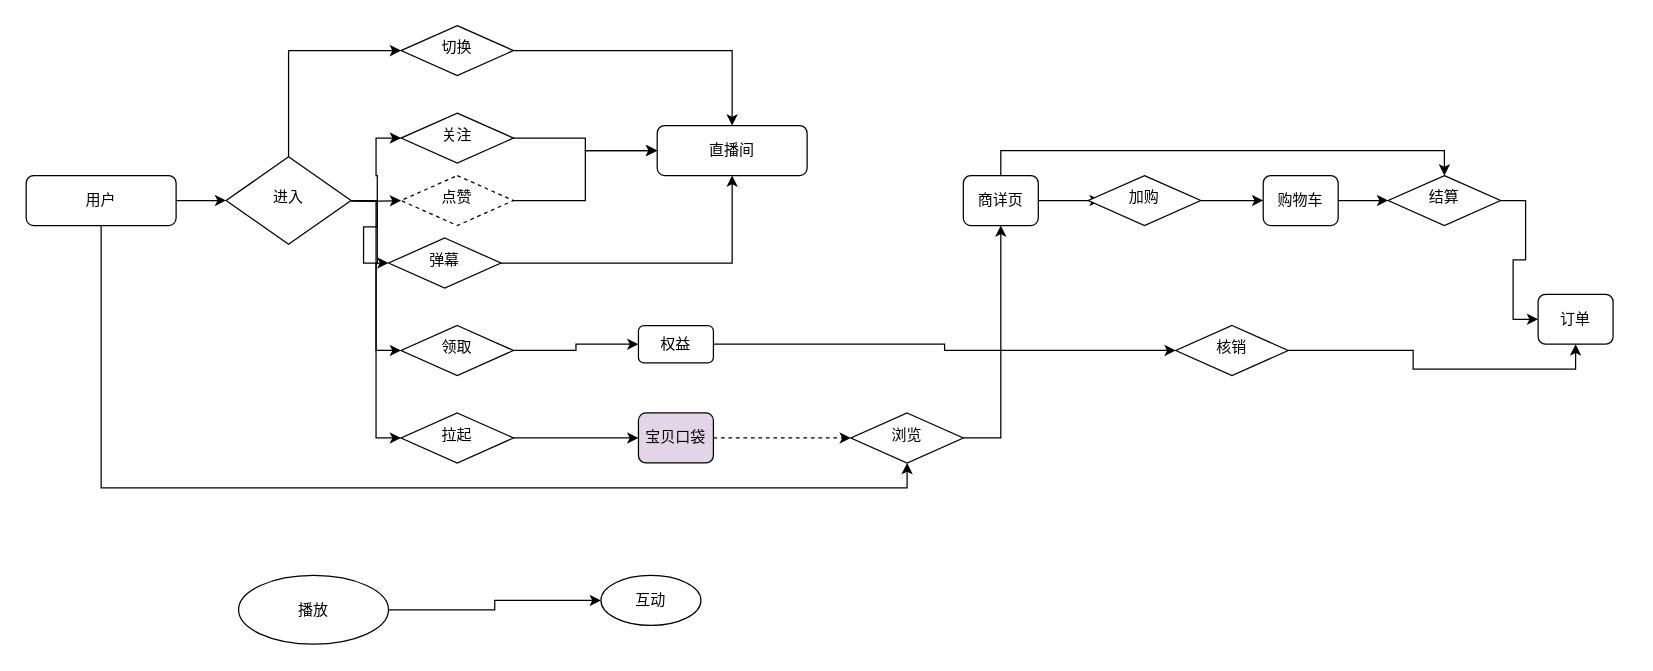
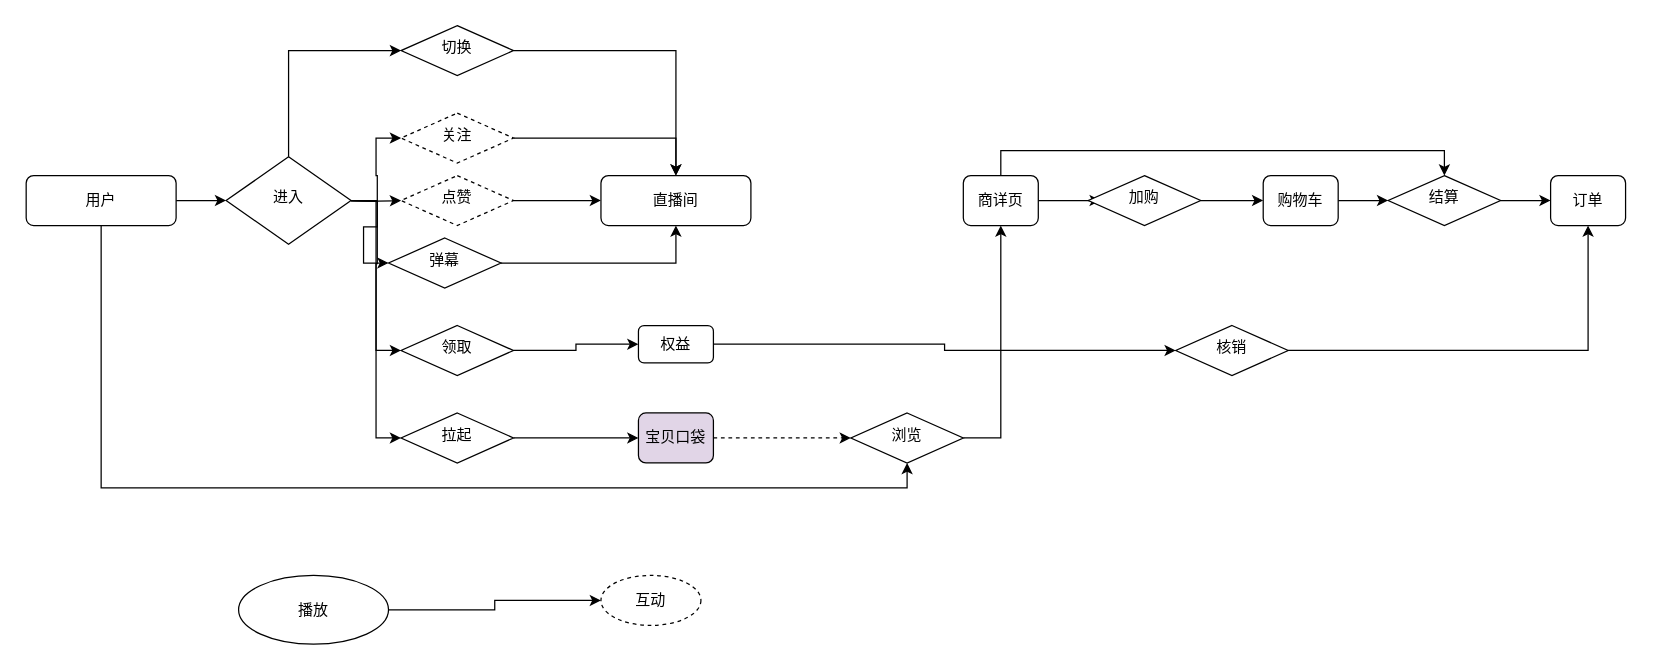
- <mxCell id="13" value="关注" style="rhombus;whiteSpace=wrap;html=1;shadow=0;fontFamily=Helvetica;fontSize=12;align=center;strokeWidth=1;spacing=6;spacingTop=-4;" parent="1" vertex="1"><mxGeometry x="320" y="90" width="90" height="40" as="geometry" /></mxCell>
+ <mxCell id="13" value="关注" style="rhombus;whiteSpace=wrap;html=1;shadow=0;fontFamily=Helvetica;fontSize=12;align=center;strokeWidth=1;spacing=6;spacingTop=-4;dashed=1;" parent="1" vertex="1"><mxGeometry x="320" y="90" width="90" height="40" as="geometry" /></mxCell>
- <mxCell id="31" value="直播间" style="rounded=1;whiteSpace=wrap;html=1;fontSize=12;glass=0;strokeWidth=1;shadow=0;" parent="1" vertex="1"><mxGeometry x="525" y="100" width="120" height="40" as="geometry" /></mxCell>
+ <mxCell id="31" value="直播间" style="rounded=1;whiteSpace=wrap;html=1;fontSize=12;glass=0;strokeWidth=1;shadow=0;" parent="1" vertex="1"><mxGeometry x="480" y="140" width="120" height="40" as="geometry" /></mxCell>
- <mxCell id="34" value="订单" style="rounded=1;whiteSpace=wrap;html=1;fontSize=12;glass=0;strokeWidth=1;shadow=0;" parent="1" vertex="1"><mxGeometry x="1230" y="235" width="60" height="40" as="geometry" /></mxCell>
+ <mxCell id="34" value="订单" style="rounded=1;whiteSpace=wrap;html=1;fontSize=12;glass=0;strokeWidth=1;shadow=0;" parent="1" vertex="1"><mxGeometry x="1240" y="140" width="60" height="40" as="geometry" /></mxCell>
- <mxCell id="45" value="互动" style="ellipse;whiteSpace=wrap;html=1;" parent="1" vertex="1"><mxGeometry x="480" y="460" width="80" height="40" as="geometry" /></mxCell>
+ <mxCell id="45" value="互动" style="ellipse;whiteSpace=wrap;html=1;dashed=1;" parent="1" vertex="1"><mxGeometry x="480" y="460" width="80" height="40" as="geometry" /></mxCell>
